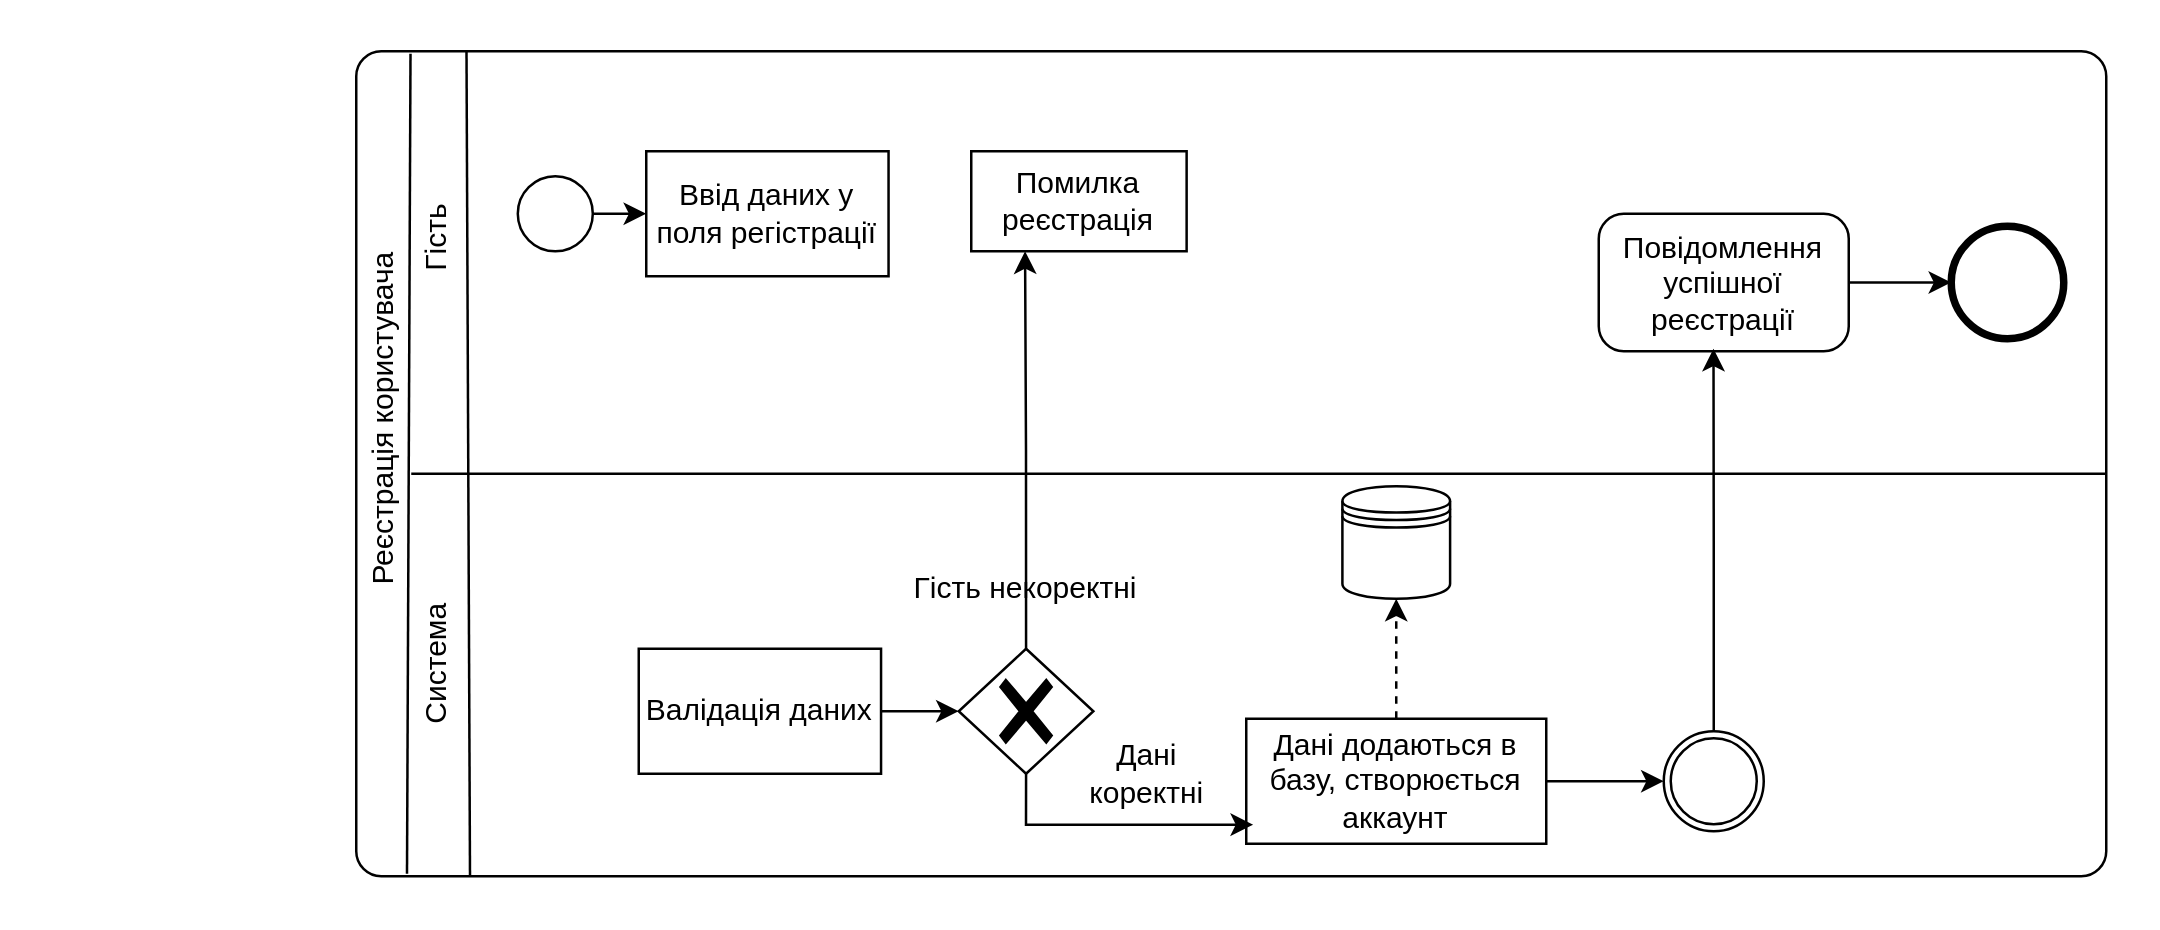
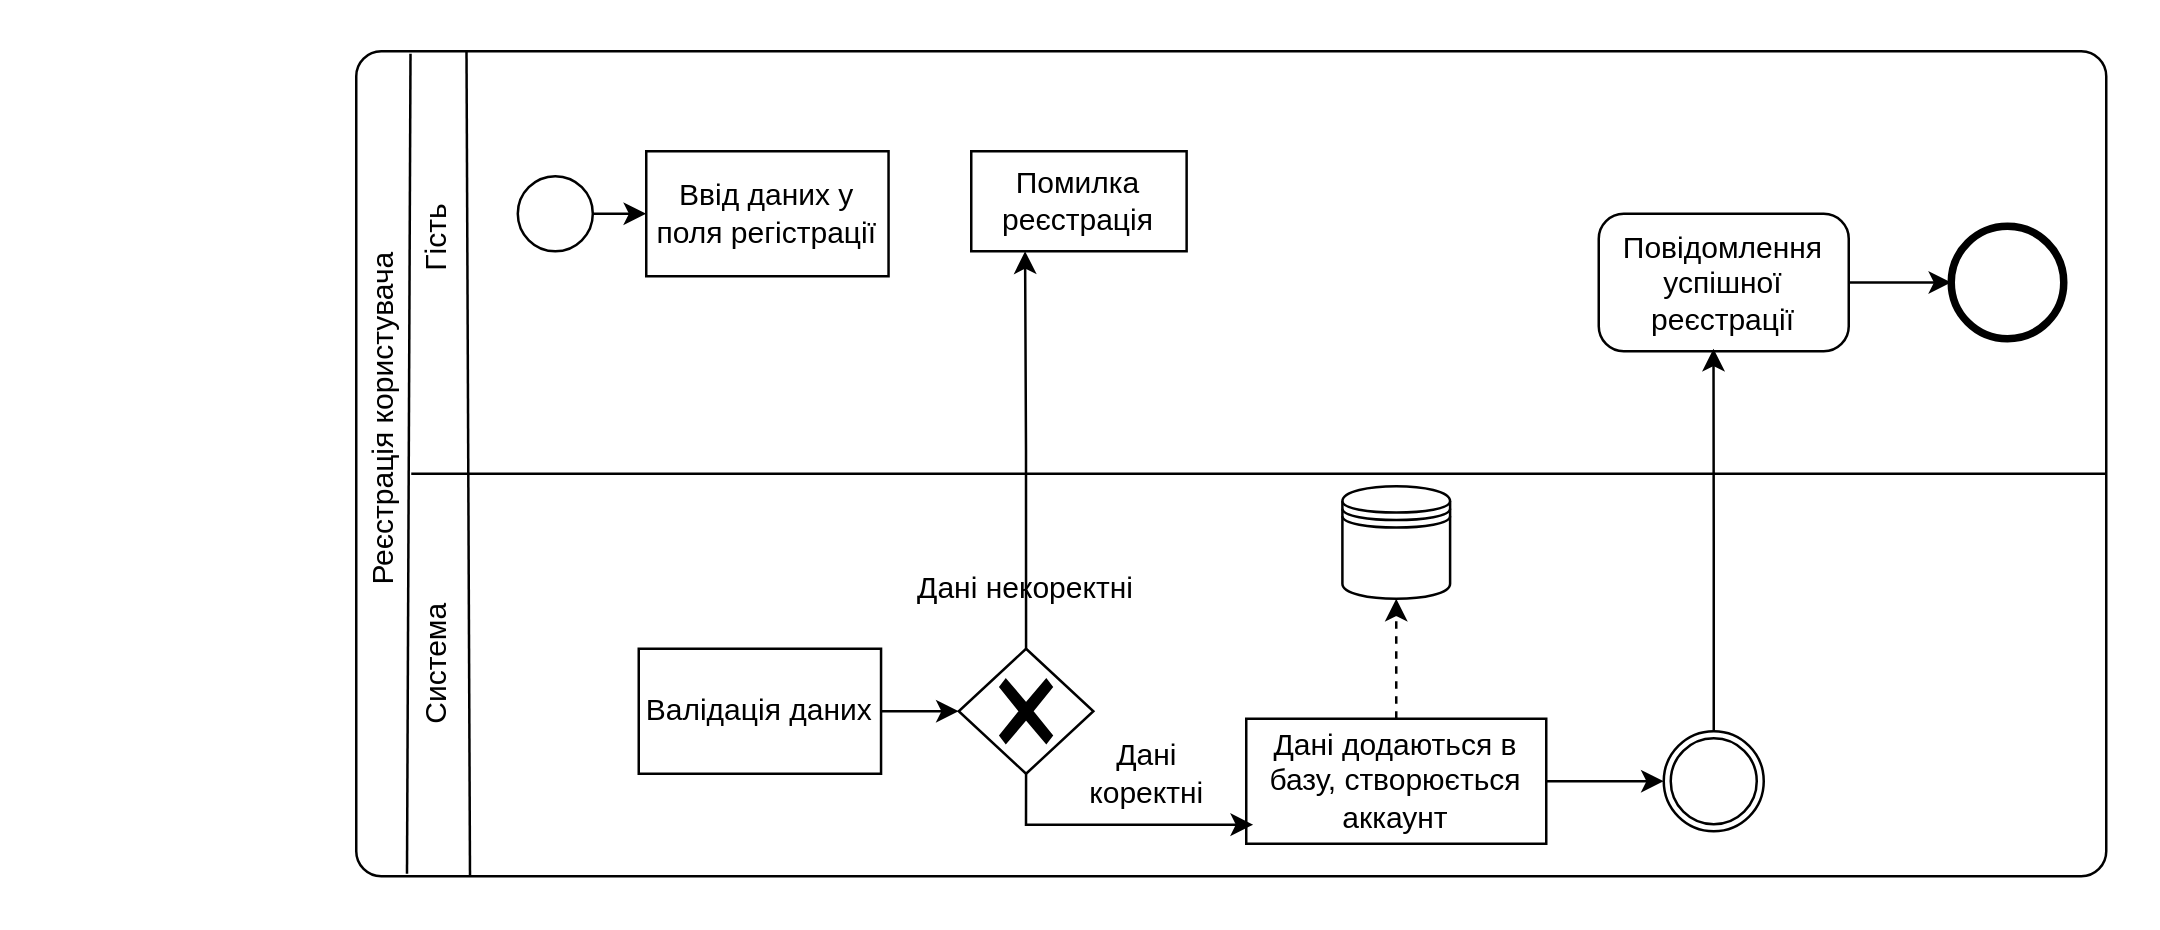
- <mxCell id="23" value="Гість некоректні" style="text;html=1;strokeColor=none;fillColor=none;align=center;verticalAlign=middle;whiteSpace=wrap;rounded=0;" parent="2" vertex="1"><mxGeometry x="195.775" y="200" width="144.308" height="30" as="geometry" /></mxCell>
+ <mxCell id="23" value="Дані некоректні" style="text;html=1;strokeColor=none;fillColor=none;align=center;verticalAlign=middle;whiteSpace=wrap;rounded=0;" parent="2" vertex="1"><mxGeometry x="195.775" y="200" width="144.308" height="30" as="geometry" /></mxCell>
